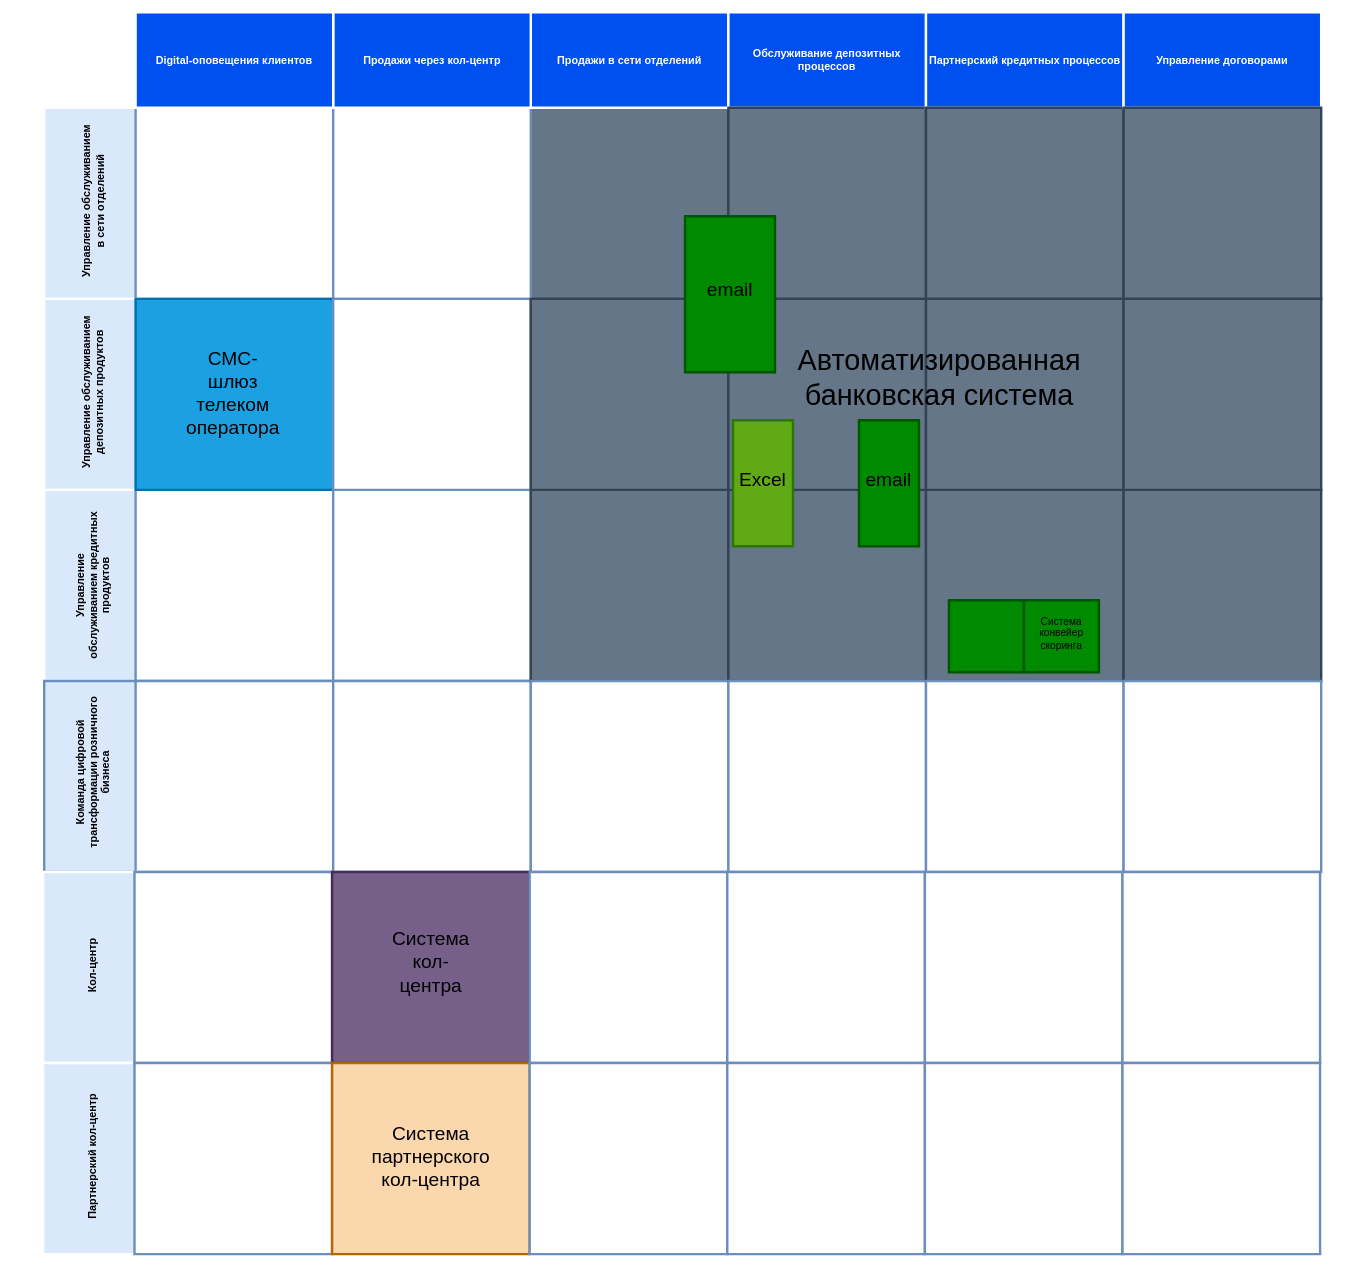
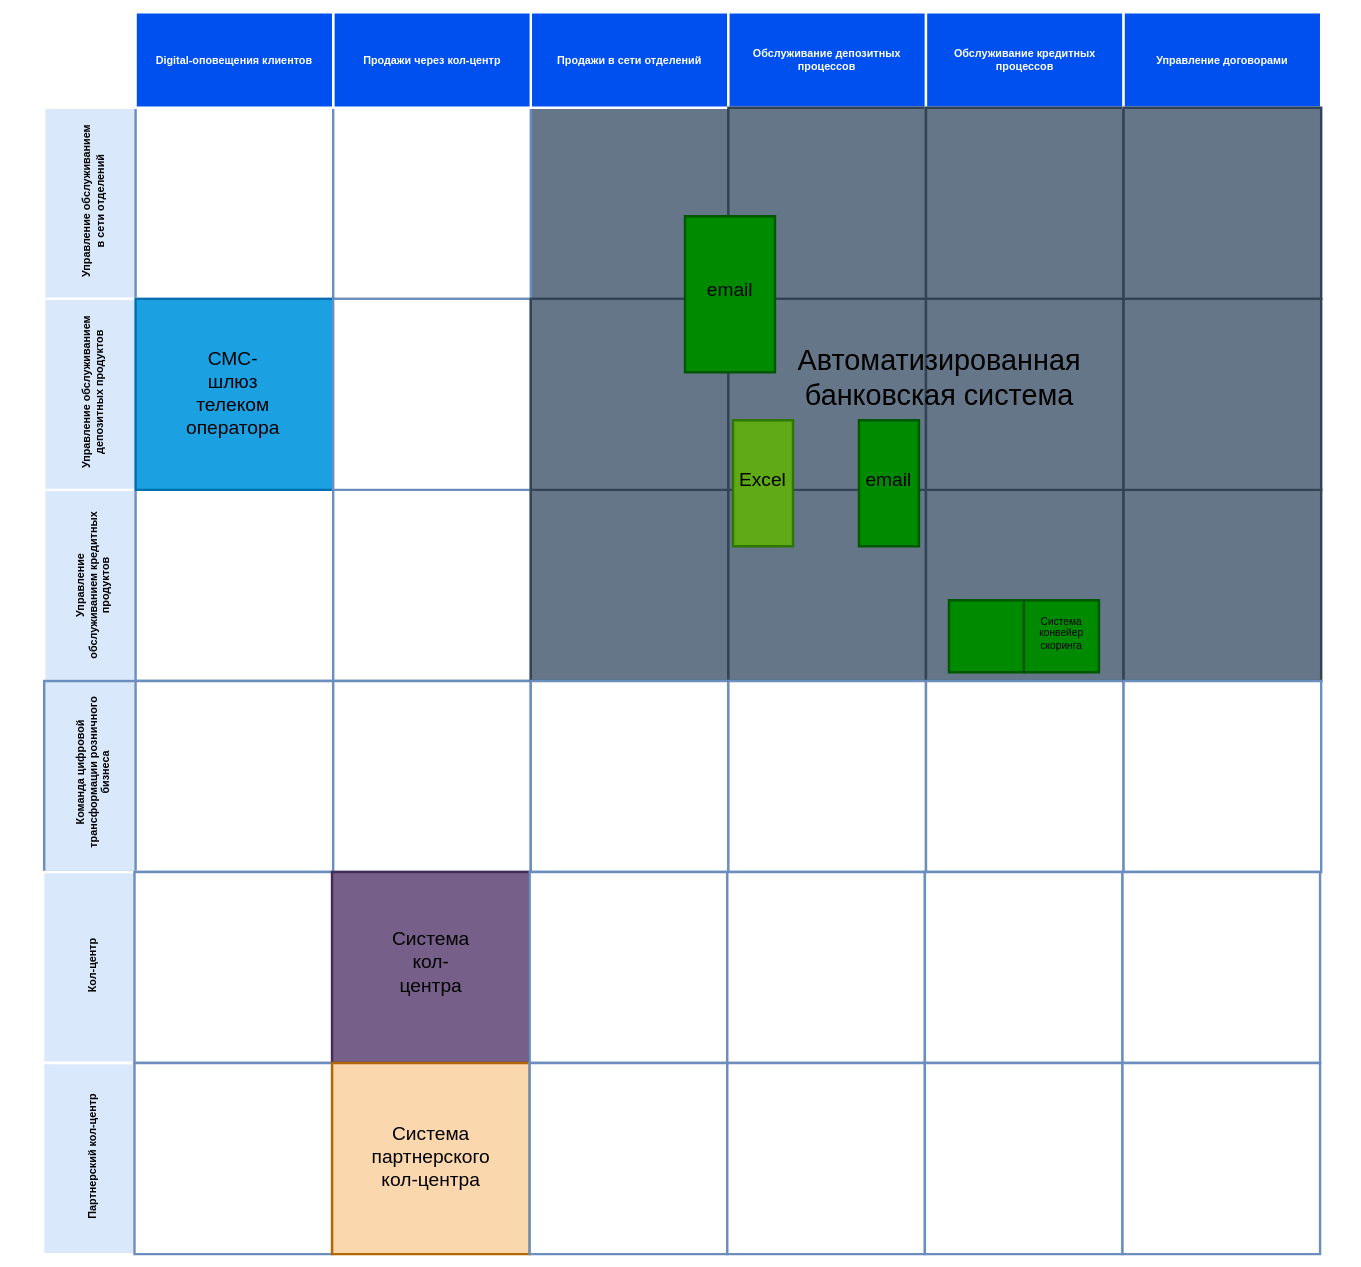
- <mxCell id="23" value="Партнерский кредитных процессов" style="text;strokeColor=none;align=center;fillColor=none;html=1;verticalAlign=middle;whiteSpace=wrap;rounded=0;fontSize=18;fontStyle=1;fontColor=light-dark(#FFFFFF,#FFFFFF);movable=1;resizable=1;rotatable=1;deletable=1;editable=1;locked=0;connectable=1;" parent="1" vertex="1"><mxGeometry x="1542.709" y="75.731" width="329.383" height="47.769" as="geometry" /></mxCell>
+ <mxCell id="23" value="Обслуживание кредитных процессов" style="text;strokeColor=none;align=center;fillColor=none;html=1;verticalAlign=middle;whiteSpace=wrap;rounded=0;fontSize=18;fontStyle=1;fontColor=light-dark(#FFFFFF,#FFFFFF);movable=1;resizable=1;rotatable=1;deletable=1;editable=1;locked=0;connectable=1;" parent="1" vertex="1"><mxGeometry x="1542.709" y="75.731" width="329.383" height="47.769" as="geometry" /></mxCell>
